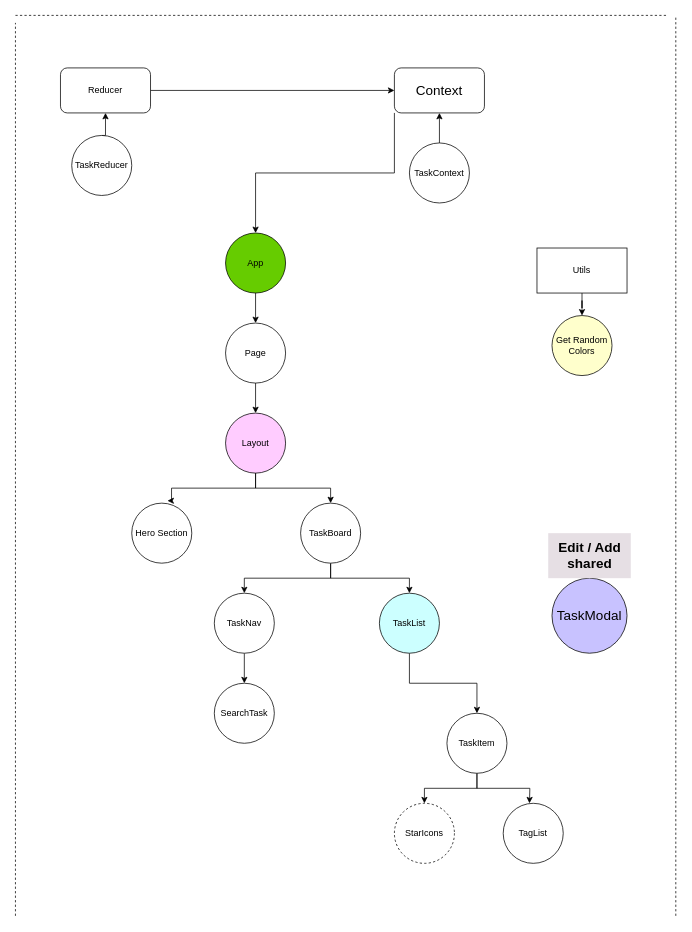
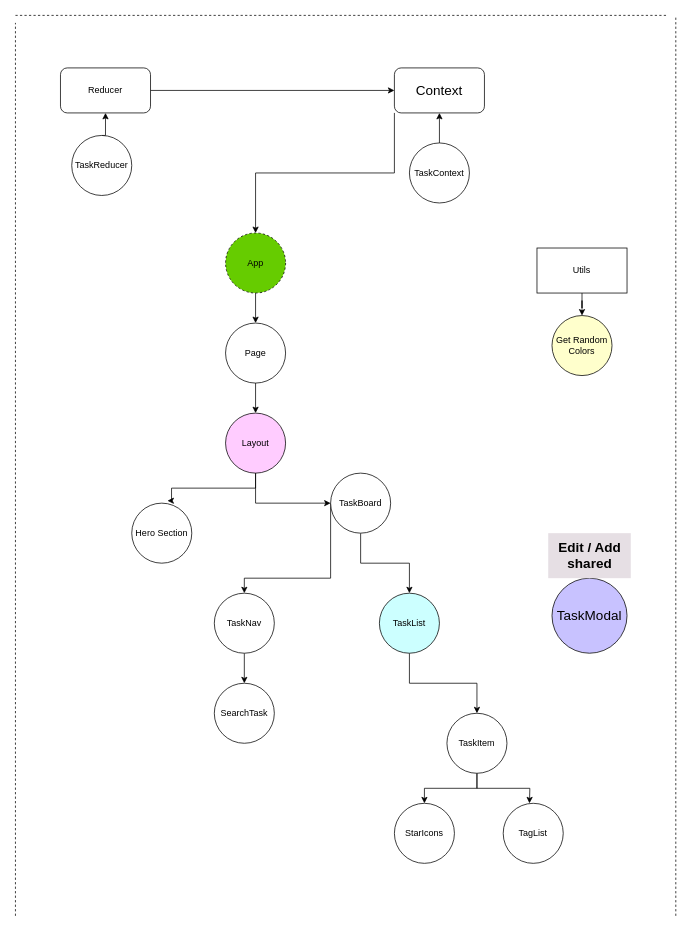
- <mxCell id="25" value="App" style="ellipse;whiteSpace=wrap;html=1;aspect=fixed;fillColor=#66CC00;" vertex="1" parent="1"><mxGeometry x="300" y="310" width="80" height="80" as="geometry" /></mxCell>
+ <mxCell id="25" value="App" style="ellipse;whiteSpace=wrap;html=1;aspect=fixed;fillColor=#66CC00;dashed=1;" vertex="1" parent="1"><mxGeometry x="300" y="310" width="80" height="80" as="geometry" /></mxCell>
- <mxCell id="10" value="TaskBoard" style="ellipse;whiteSpace=wrap;html=1;aspect=fixed;" vertex="1" parent="1"><mxGeometry x="400" y="670" width="80" height="80" as="geometry" /></mxCell>
+ <mxCell id="10" value="TaskBoard" style="ellipse;whiteSpace=wrap;html=1;aspect=fixed;" vertex="1" parent="1"><mxGeometry x="440" y="630" width="80" height="80" as="geometry" /></mxCell>
- <mxCell id="17" value="StarIcons" style="ellipse;whiteSpace=wrap;html=1;aspect=fixed;dashed=1;" vertex="1" parent="1"><mxGeometry x="525" y="1070" width="80" height="80" as="geometry" /></mxCell>
+ <mxCell id="17" value="StarIcons" style="ellipse;whiteSpace=wrap;html=1;aspect=fixed;" vertex="1" parent="1"><mxGeometry x="525" y="1070" width="80" height="80" as="geometry" /></mxCell>
